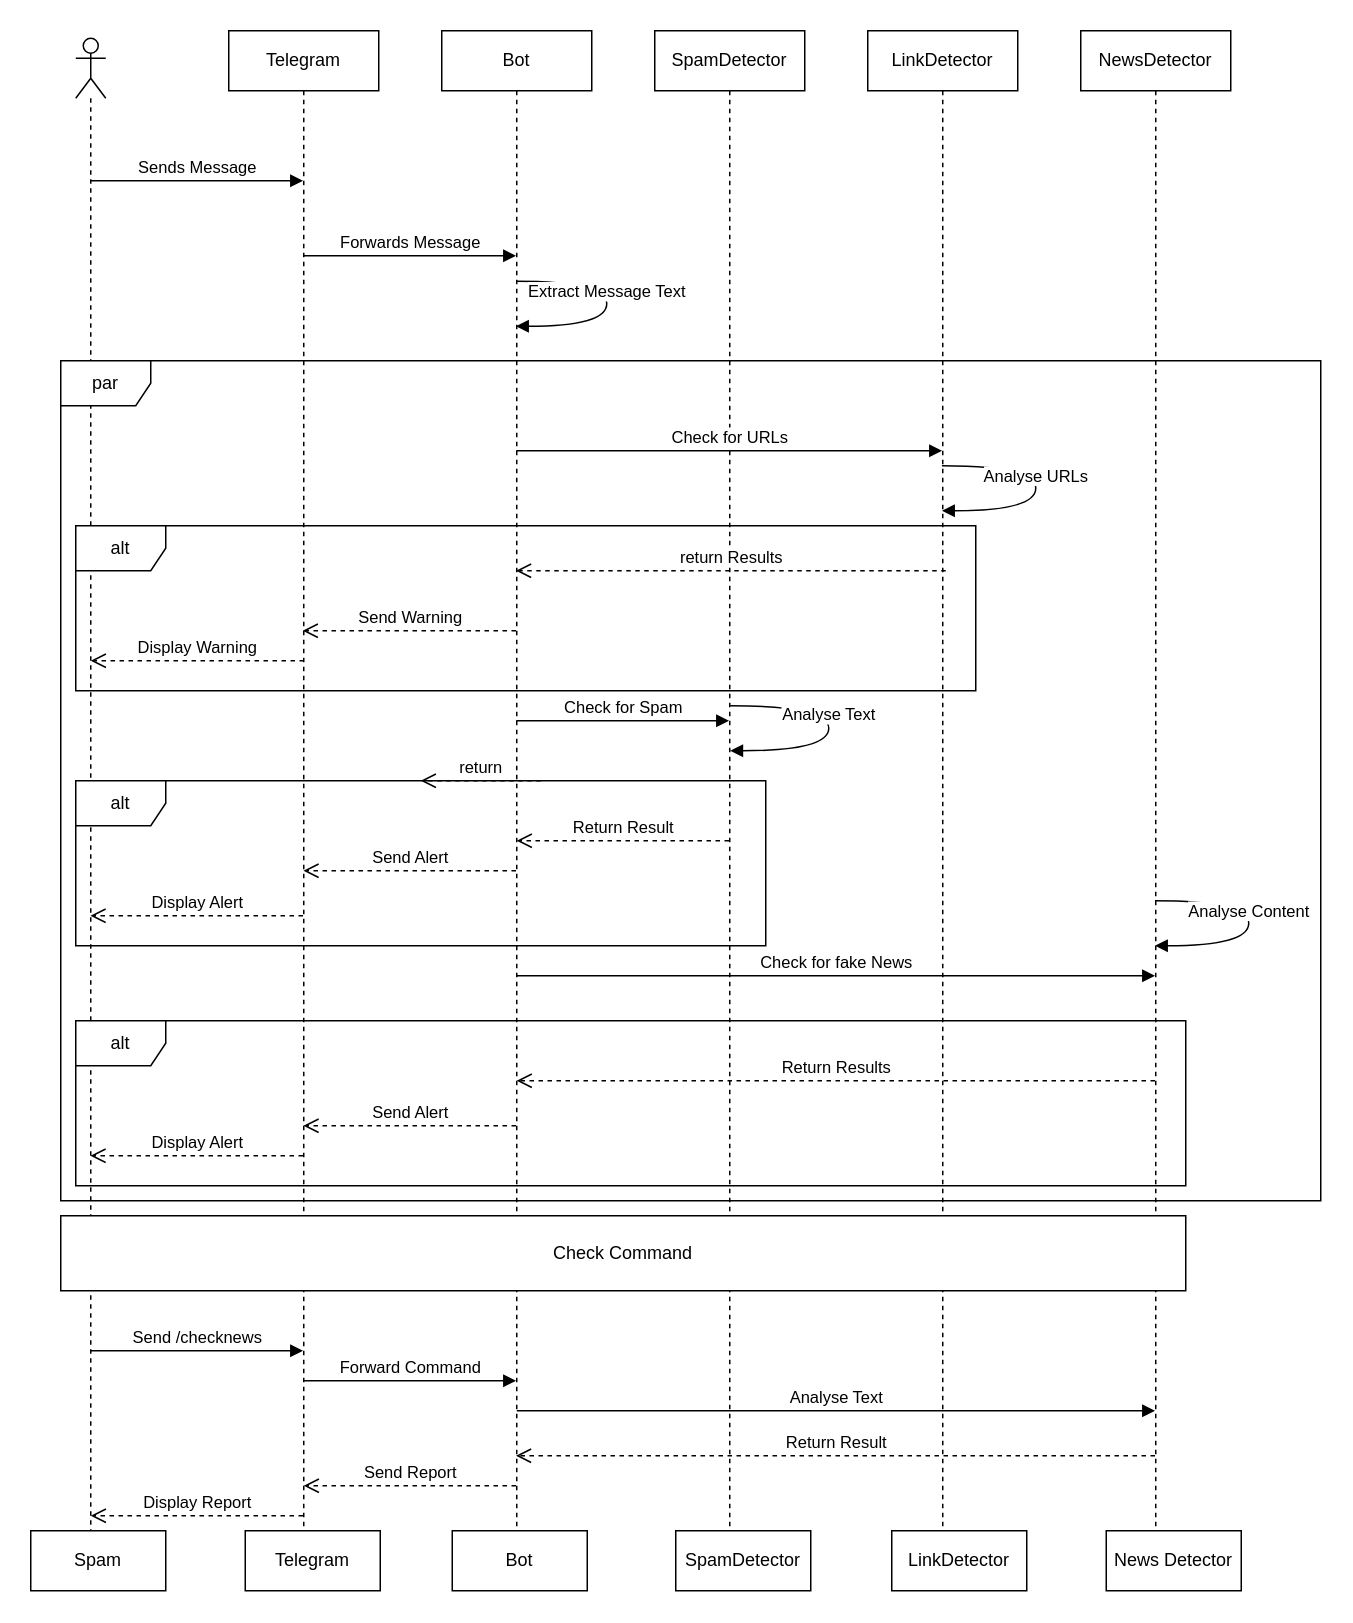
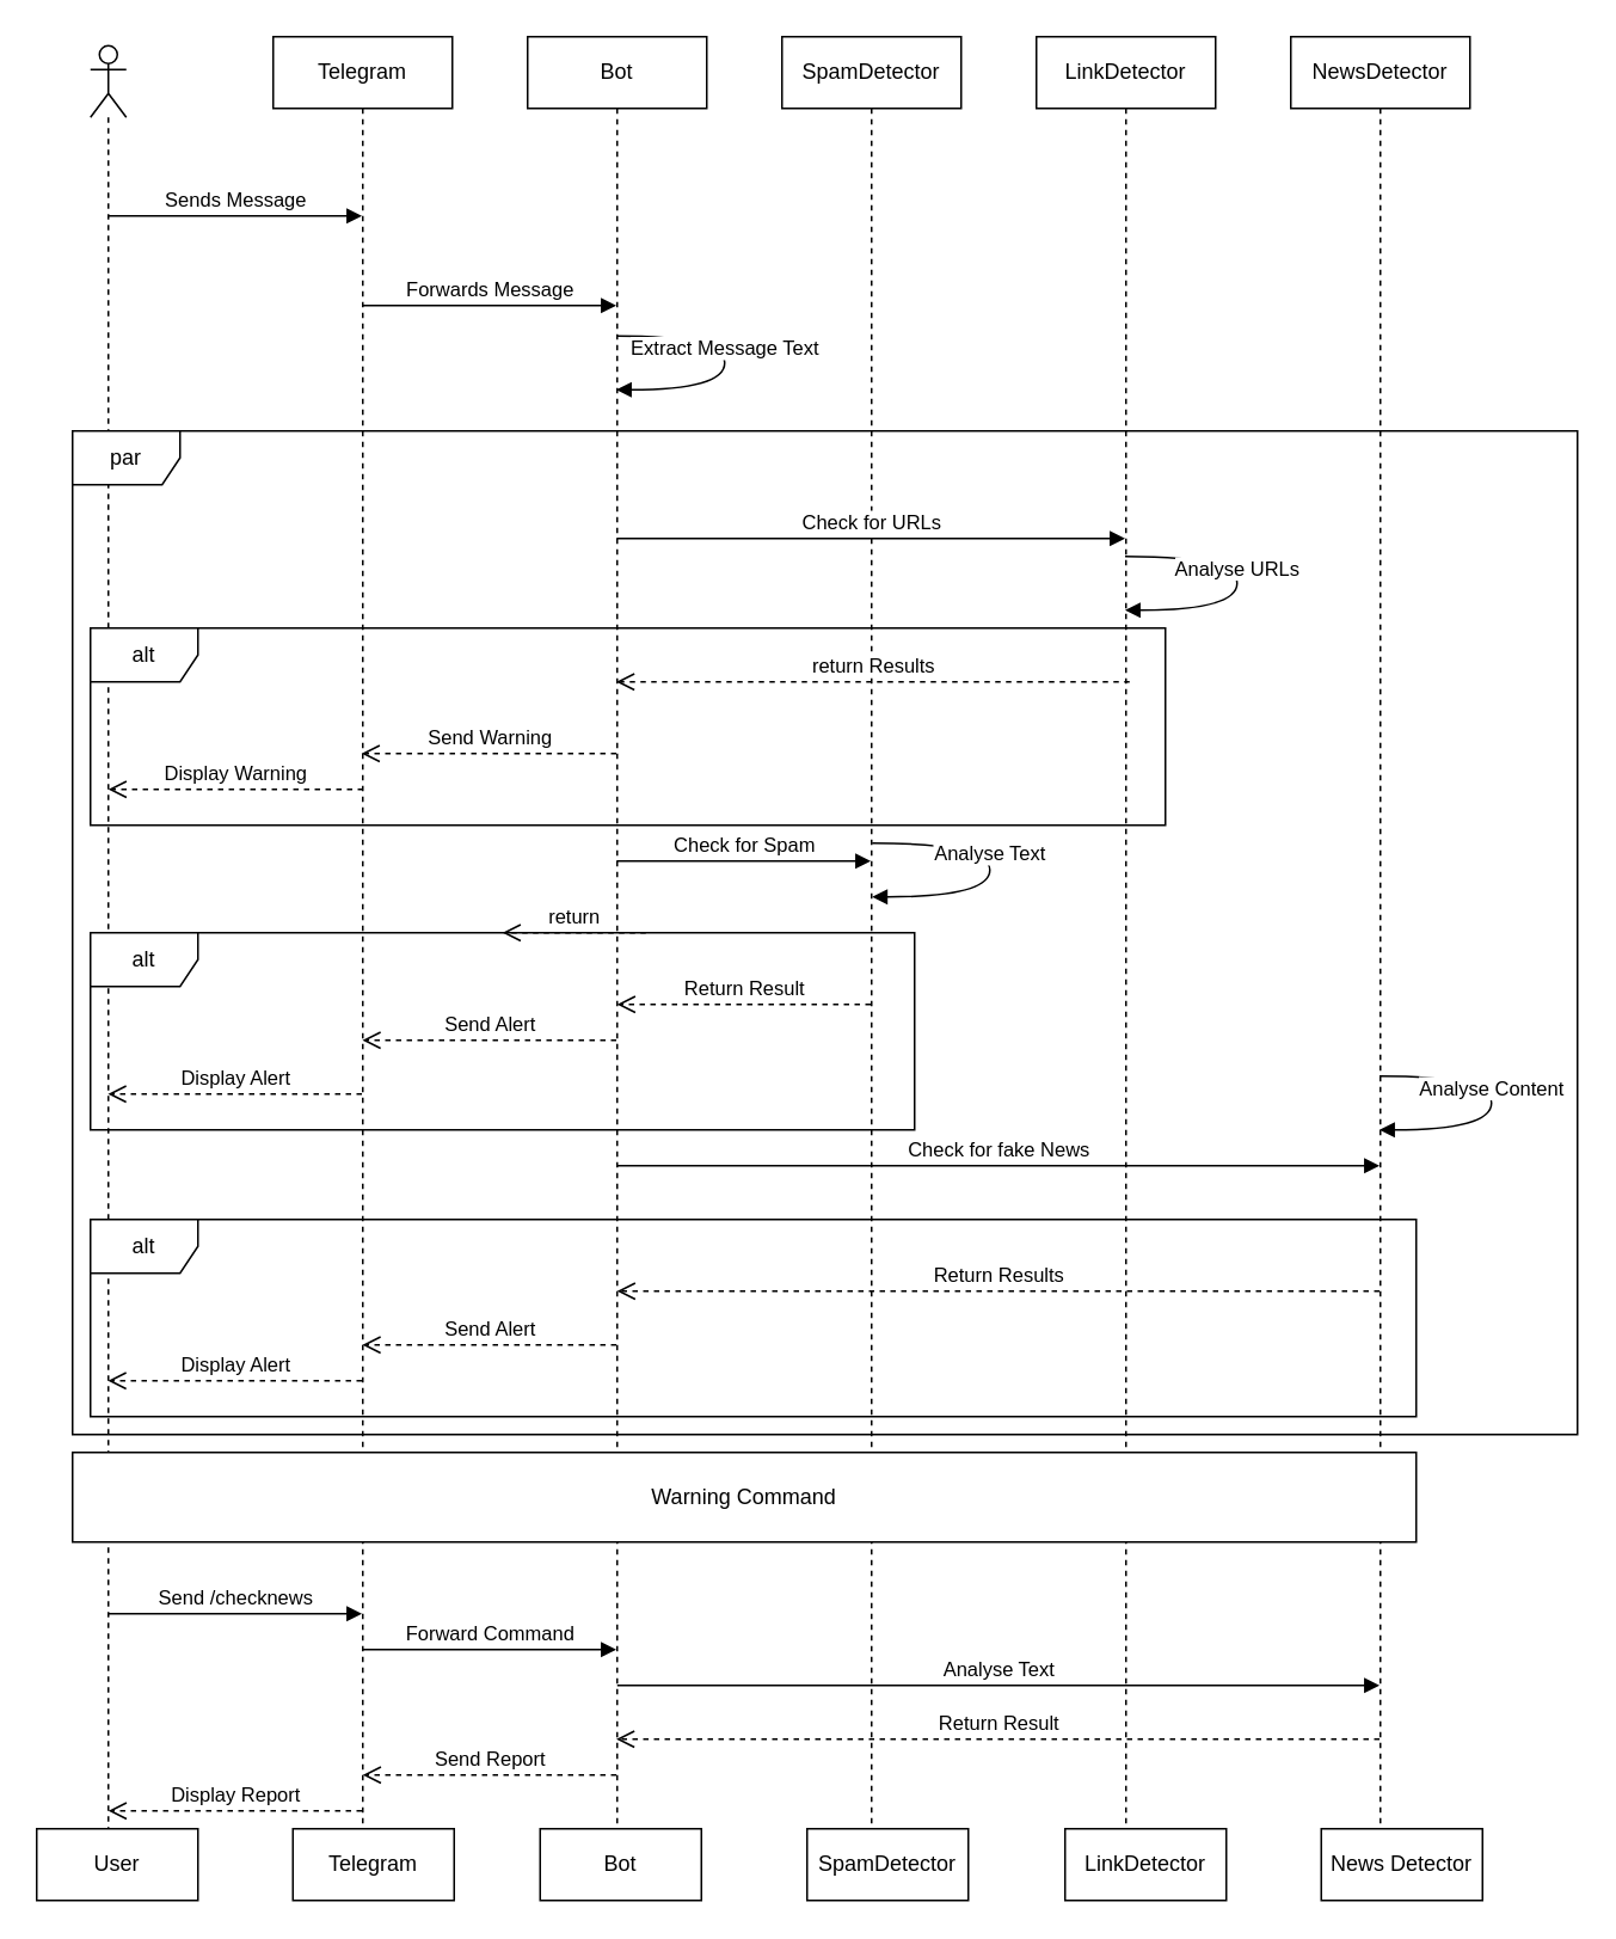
- <mxCell id="31" value="Check Command" style="html=1;whiteSpace=wrap;" vertex="1" parent="1"><mxGeometry x="40" y="810" width="750" height="50" as="geometry" /></mxCell>
+ <mxCell id="31" value="Warning Command" style="html=1;whiteSpace=wrap;" vertex="1" parent="1"><mxGeometry x="40" y="810" width="750" height="50" as="geometry" /></mxCell>
- <mxCell id="32" value="Spam" style="html=1;whiteSpace=wrap;" vertex="1" parent="1"><mxGeometry y="1020" width="90" height="40" as="geometry" x="20" /></mxCell>
+ <mxCell id="32" value="User" style="html=1;whiteSpace=wrap;" vertex="1" parent="1"><mxGeometry y="1020" width="90" height="40" as="geometry" x="20" /></mxCell>
